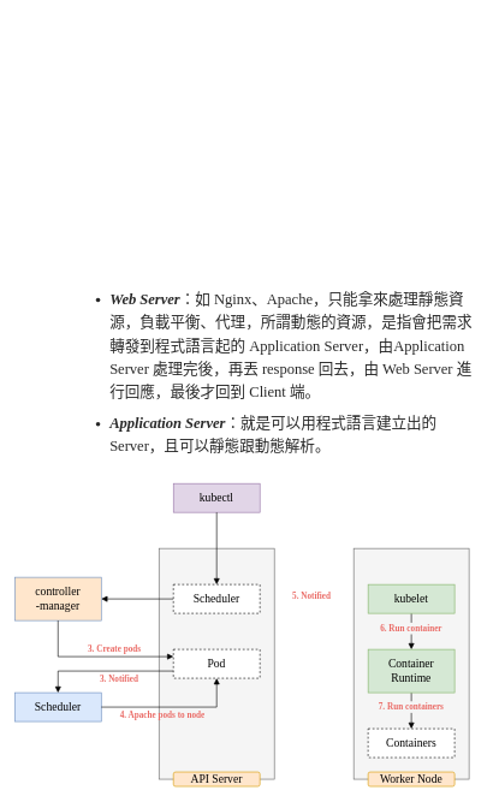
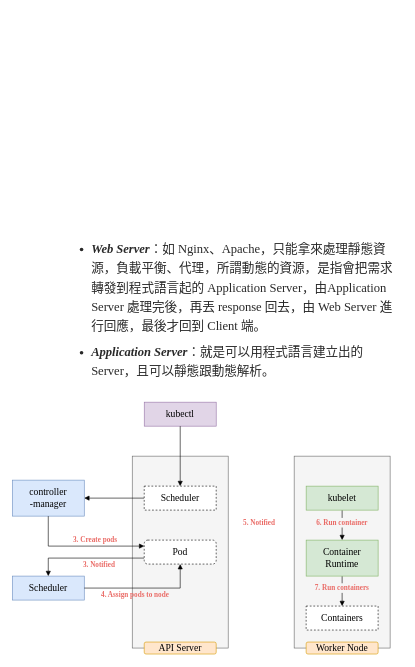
- <mxCell id="27" value="5. Notified" style="text;html=1;strokeColor=none;fillColor=default;align=center;verticalAlign=middle;whiteSpace=wrap;rounded=0;fontFamily=Verdana;fontSize=12;fontStyle=1;fontColor=#EA6B66;" vertex="1" parent="1"><mxGeometry x="392" y="816" width="80" height="20" as="geometry" /></mxCell>
+ <mxCell id="27" value="5. Notified" style="text;html=1;strokeColor=none;fillColor=default;align=center;verticalAlign=middle;whiteSpace=wrap;rounded=0;fontFamily=Verdana;fontSize=12;fontStyle=1;fontColor=#EA6B66;" vertex="1" parent="1"><mxGeometry x="392" y="861" width="80" height="20" as="geometry" /></mxCell>
- <mxCell id="4" value="controller&lt;br style=&quot;font-size: 16px;&quot;&gt;-manager" style="rounded=0;whiteSpace=wrap;html=1;fontSize=16;fontFamily=Verdana;fillColor=#ffe6cc;strokeColor=#6c8ebf;" vertex="1" parent="1"><mxGeometry x="20" y="800" width="120" height="60" as="geometry" /></mxCell>
+ <mxCell id="4" value="controller&lt;br style=&quot;font-size: 16px;&quot;&gt;-manager" style="rounded=0;whiteSpace=wrap;html=1;fontSize=16;fontFamily=Verdana;fillColor=#dae8fc;strokeColor=#6c8ebf;" vertex="1" parent="1"><mxGeometry x="20" y="800" width="120" height="60" as="geometry" /></mxCell>
- <mxCell id="11" value="Pod" style="rounded=0;whiteSpace=wrap;html=1;fontSize=16;fontFamily=Verdana;dashed=1;" vertex="1" parent="1"><mxGeometry x="240" y="900" width="120" height="40" as="geometry" /></mxCell>
+ <mxCell id="11" value="Pod" style="whiteSpace=wrap;html=1;fontSize=16;fontFamily=Verdana;dashed=1;rounded=1;" vertex="1" parent="1"><mxGeometry x="240" y="900" width="120" height="40" as="geometry" /></mxCell>
- <mxCell id="25" value="4. Apache pods to node" style="text;html=1;strokeColor=none;fillColor=none;align=center;verticalAlign=middle;whiteSpace=wrap;rounded=0;fontFamily=Verdana;fontSize=12;fontStyle=1;fontColor=#EA6B66;" vertex="1" parent="1"><mxGeometry x="145" y="976" width="160" height="30" as="geometry" /></mxCell>
+ <mxCell id="25" value="4. Assign pods to node" style="text;html=1;strokeColor=none;fillColor=none;align=center;verticalAlign=middle;whiteSpace=wrap;rounded=0;fontFamily=Verdana;fontSize=12;fontStyle=1;fontColor=#EA6B66;" vertex="1" parent="1"><mxGeometry x="145" y="976" width="160" height="30" as="geometry" /></mxCell>
